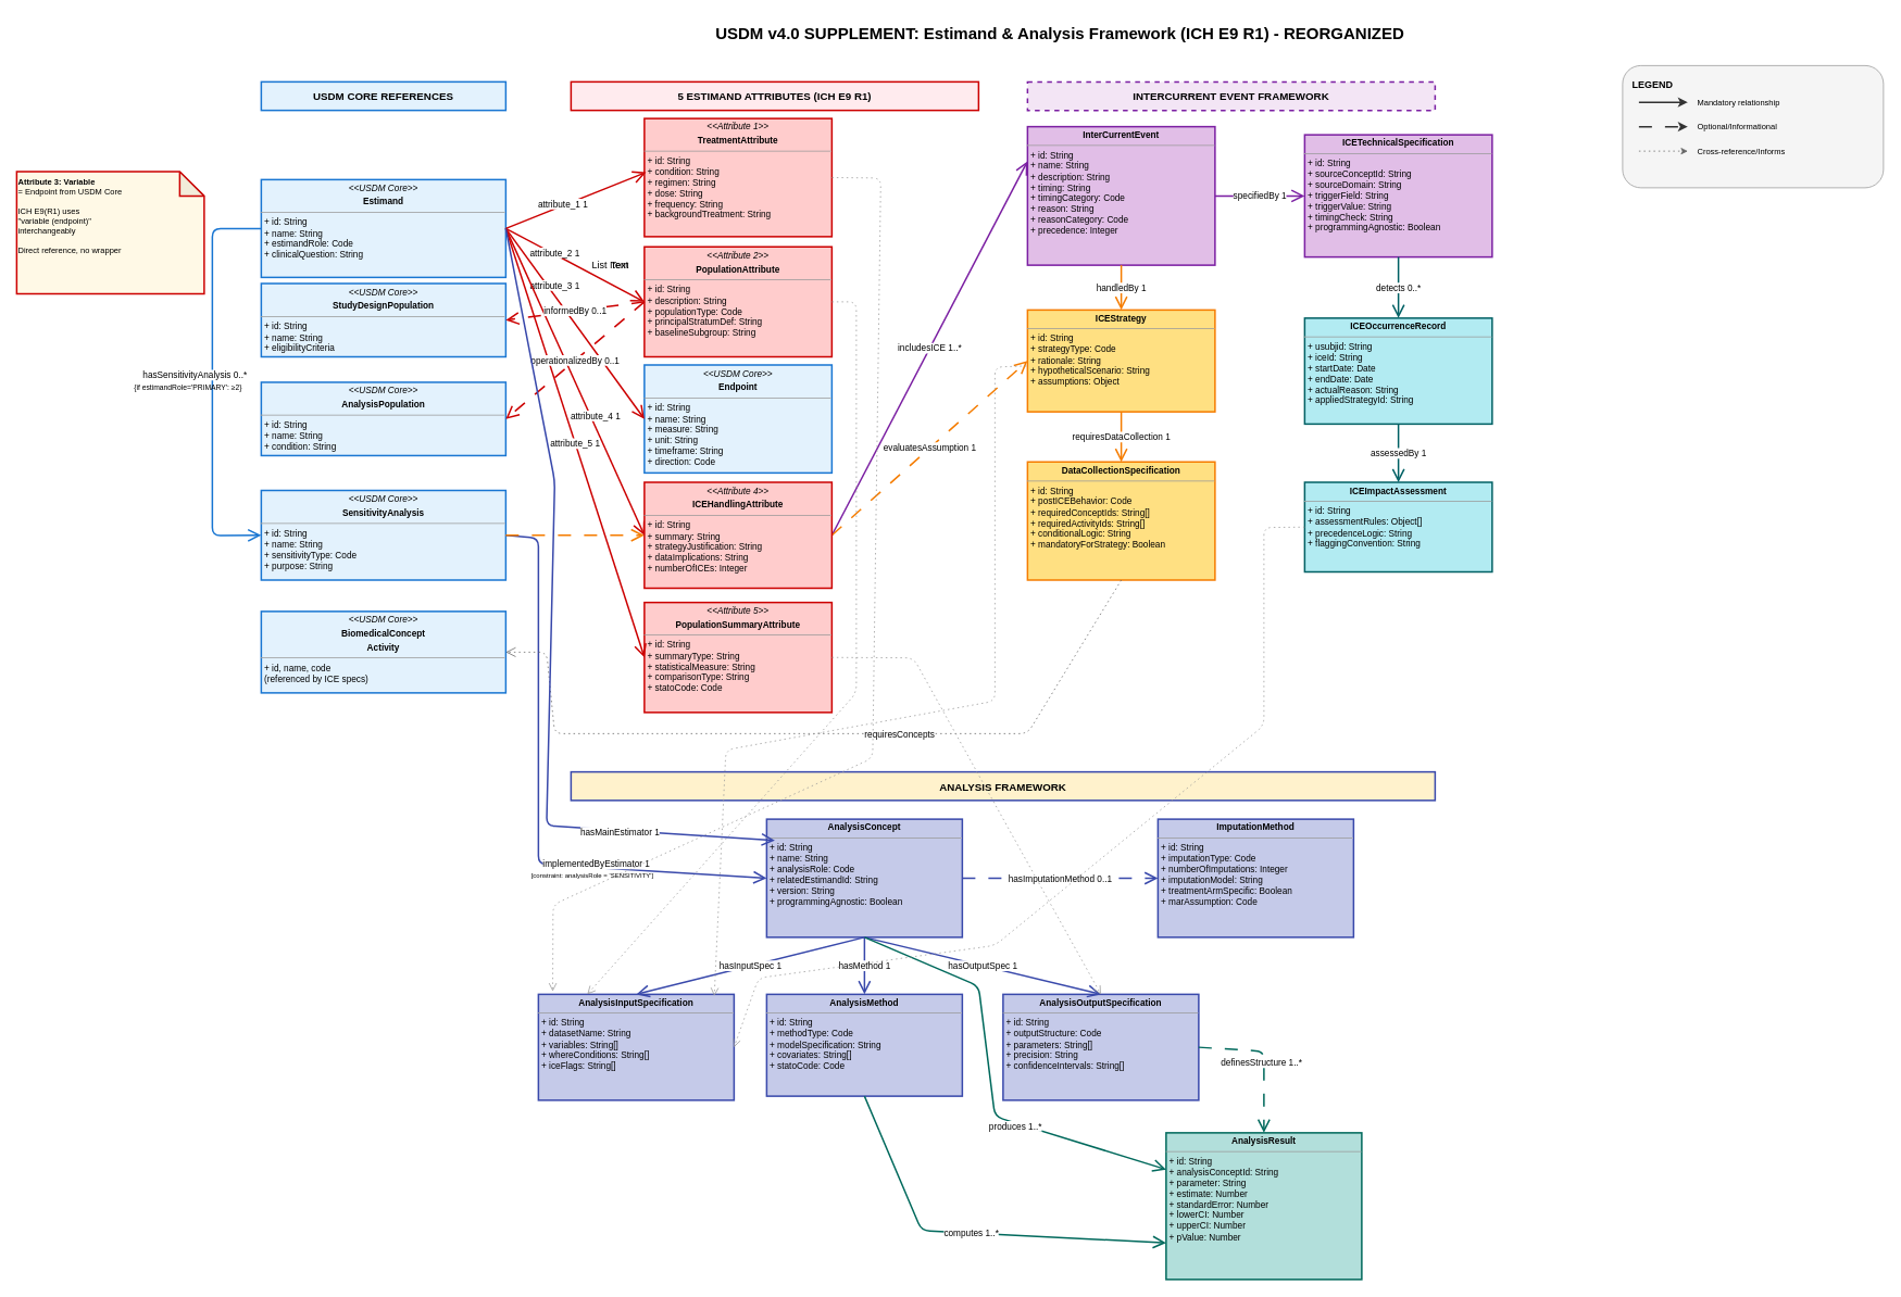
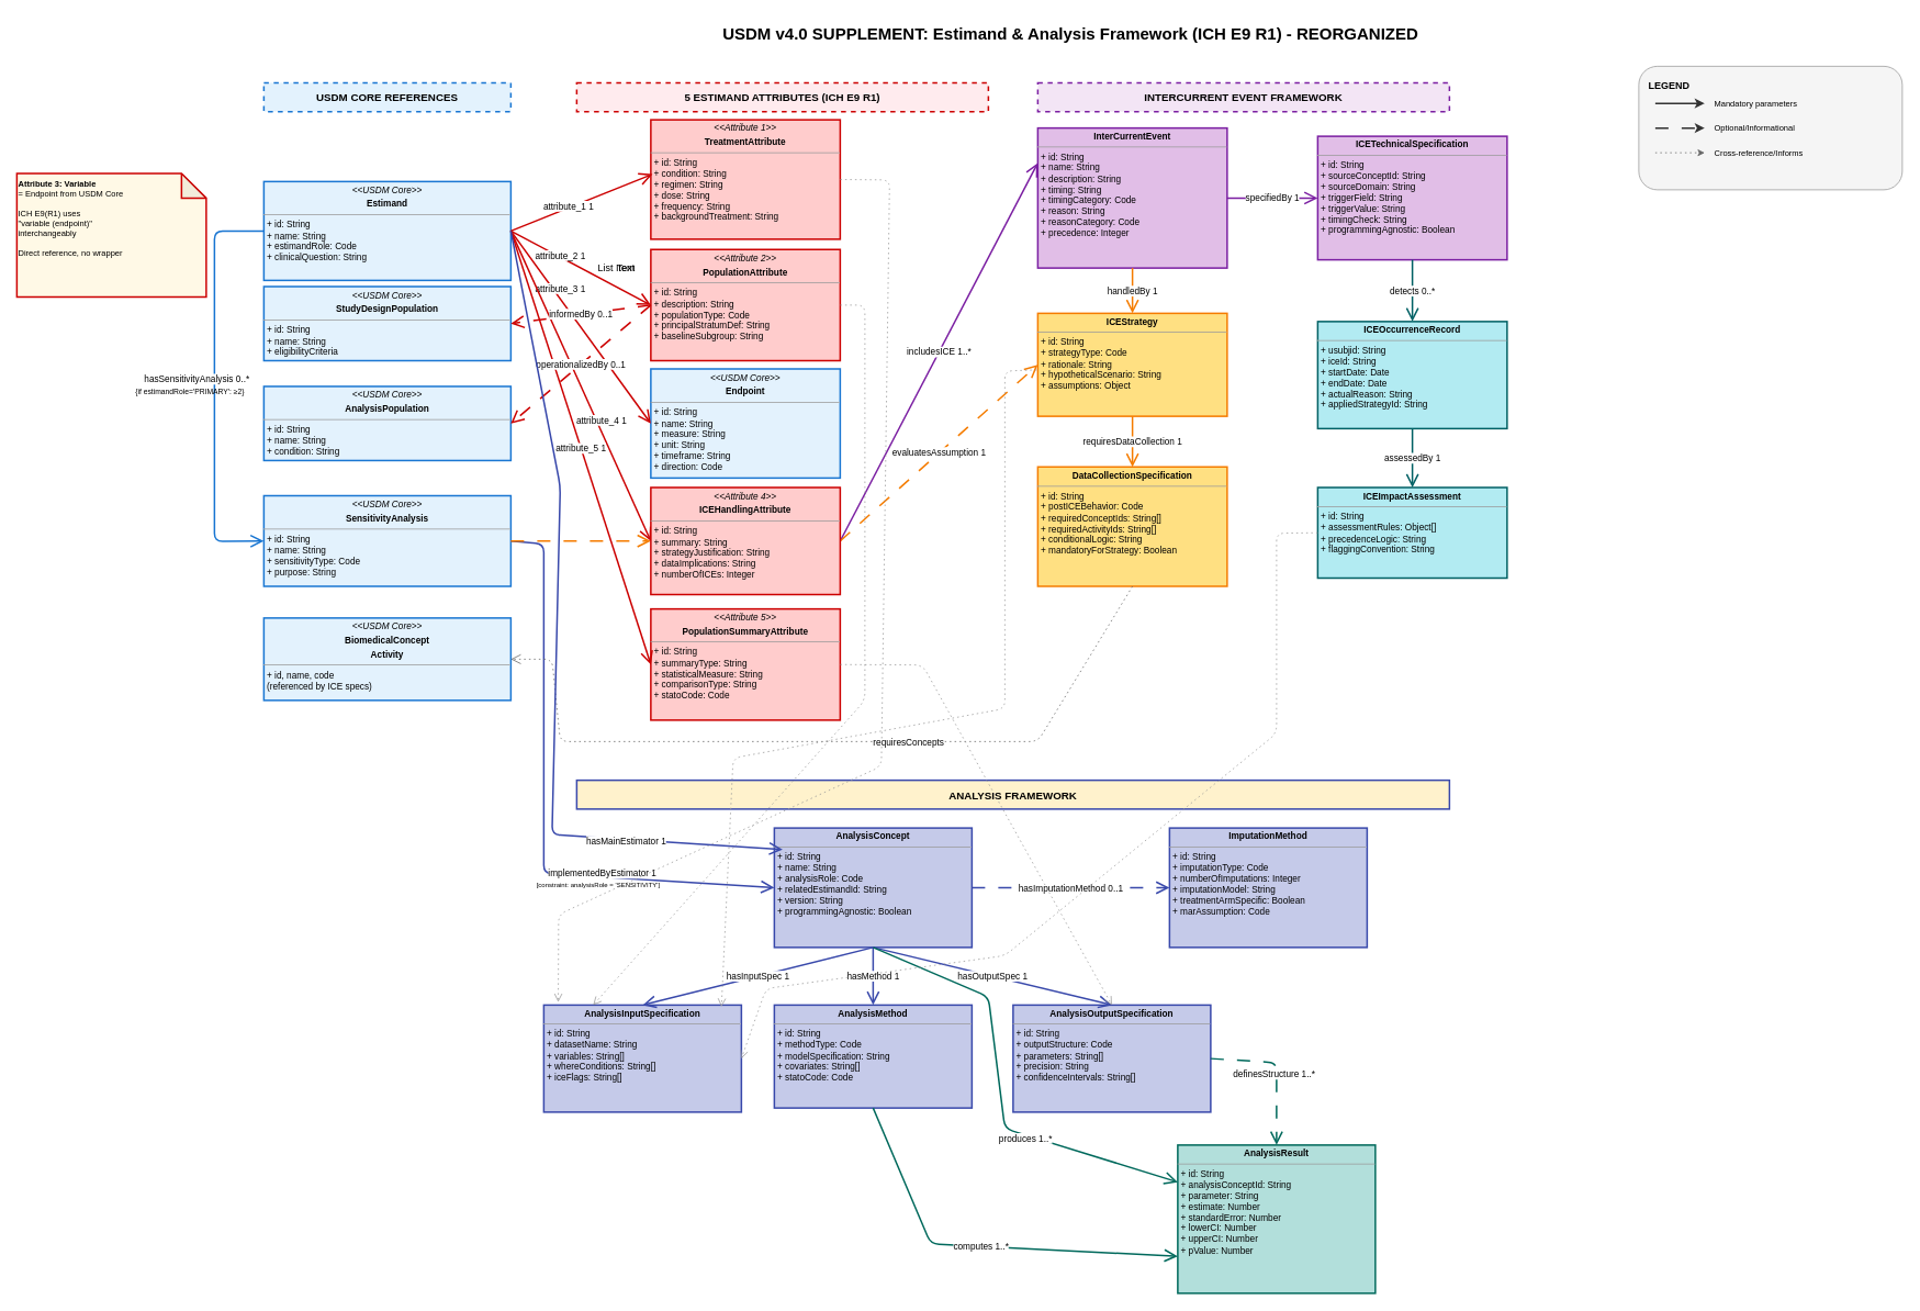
- <mxCell id="11" value="&lt;b&gt;USDM CORE REFERENCES&lt;/b&gt;" style="rounded=0;whiteSpace=wrap;html=1;fillColor=#E3F2FD;strokeColor=#1976D2;strokeWidth=2;fontSize=13;fontStyle=1" parent="1" vertex="1"><mxGeometry x="320" y="100" width="300" height="35" as="geometry" /></mxCell>
+ <mxCell id="11" value="&lt;b&gt;USDM CORE REFERENCES&lt;/b&gt;" style="rounded=0;whiteSpace=wrap;html=1;fillColor=#E3F2FD;strokeColor=#1976D2;strokeWidth=2;fontSize=13;fontStyle=1;dashed=1;" parent="1" vertex="1"><mxGeometry x="320" y="100" width="300" height="35" as="geometry" /></mxCell>
- <mxCell id="18" value="&lt;b&gt;5 ESTIMAND ATTRIBUTES (ICH E9 R1)&lt;/b&gt;" style="rounded=0;whiteSpace=wrap;html=1;fillColor=#FFEBEE;strokeColor=#CC0000;strokeWidth=2;fontSize=13;fontStyle=1" parent="1" vertex="1"><mxGeometry x="700" y="100" width="500" height="35" as="geometry" /></mxCell>
+ <mxCell id="18" value="&lt;b&gt;5 ESTIMAND ATTRIBUTES (ICH E9 R1)&lt;/b&gt;" style="rounded=0;whiteSpace=wrap;html=1;fillColor=#FFEBEE;strokeColor=#CC0000;strokeWidth=2;fontSize=13;fontStyle=1;dashed=1;" parent="1" vertex="1"><mxGeometry x="700" y="100" width="500" height="35" as="geometry" /></mxCell>
- <mxCell id="5" value="Mandatory relationship" style="text;html=1;strokeColor=none;fillColor=none;align=left;verticalAlign=middle;whiteSpace=wrap;rounded=0;fontSize=10;" parent="1" vertex="1"><mxGeometry x="2080" y="115" width="150" height="20" as="geometry" /></mxCell>
+ <mxCell id="5" value="Mandatory parameters" style="text;html=1;strokeColor=none;fillColor=none;align=left;verticalAlign=middle;whiteSpace=wrap;rounded=0;fontSize=10;" parent="1" vertex="1"><mxGeometry x="2080" y="115" width="150" height="20" as="geometry" /></mxCell>
